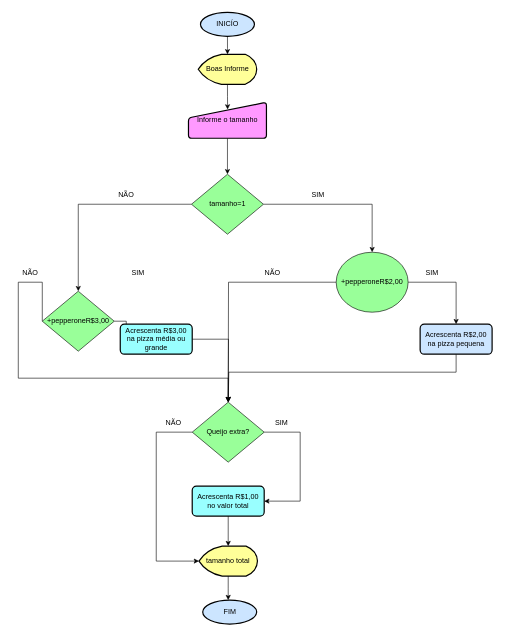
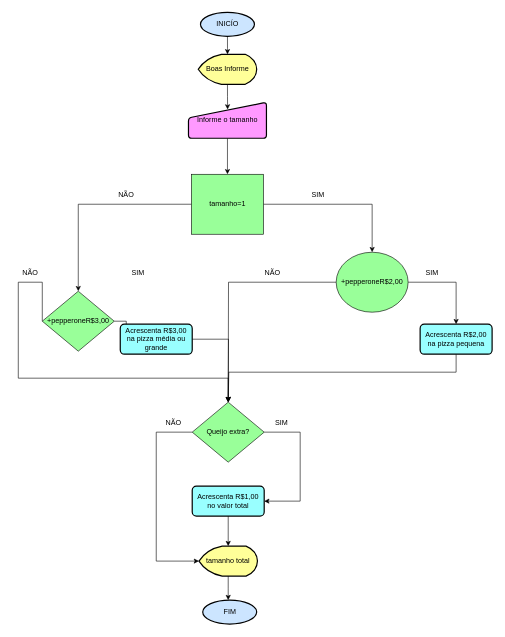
- <mxCell id="15" value="tamanho=1" style="rhombus;whiteSpace=wrap;html=1;fillColor=#99FF99;" vertex="1" parent="1"><mxGeometry x="318.75" y="290" width="120" height="100" as="geometry" /></mxCell>
+ <mxCell id="15" value="tamanho=1" style="whiteSpace=wrap;html=1;fillColor=#99FF99;rounded=0;" vertex="1" parent="1"><mxGeometry x="318.75" y="290" width="120" height="100" as="geometry" /></mxCell>
- <mxCell id="19" value="Acrescenta R$2,00 na pizza pequena" style="rounded=1;whiteSpace=wrap;html=1;absoluteArcSize=1;arcSize=14;strokeWidth=2;fillColor=#cce5ff;" vertex="1" parent="1"><mxGeometry x="700" y="540" width="120" height="50" as="geometry" /></mxCell>
+ <mxCell id="19" value="Acrescenta R$2,00 na pizza pequena" style="rounded=1;whiteSpace=wrap;html=1;absoluteArcSize=1;arcSize=14;strokeWidth=2;fillColor=#99FFFF;" vertex="1" parent="1"><mxGeometry x="700" y="540" width="120" height="50" as="geometry" /></mxCell>
